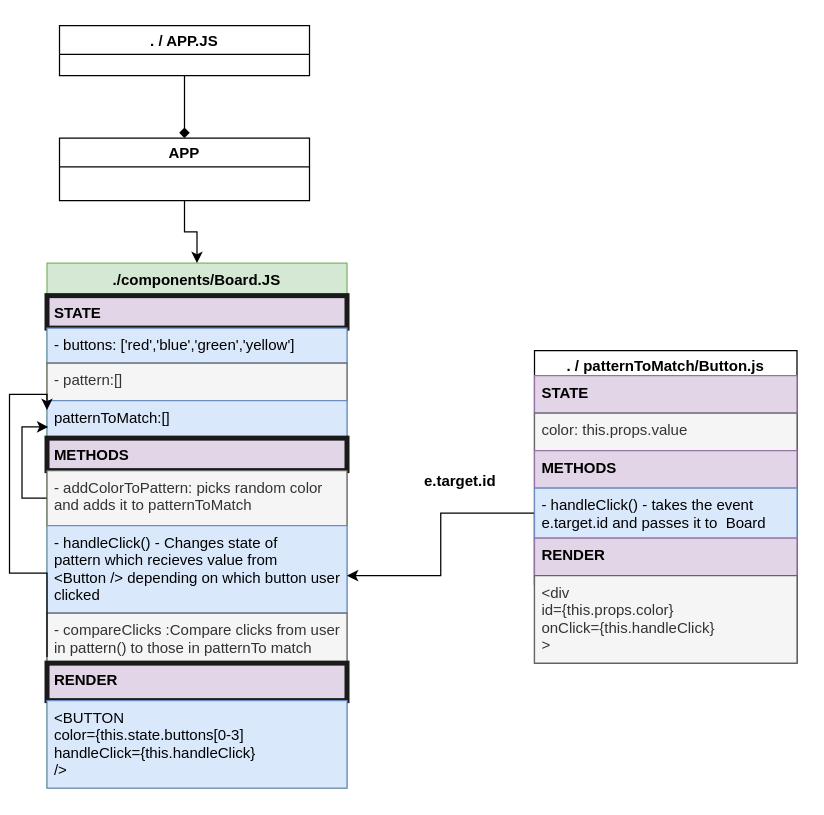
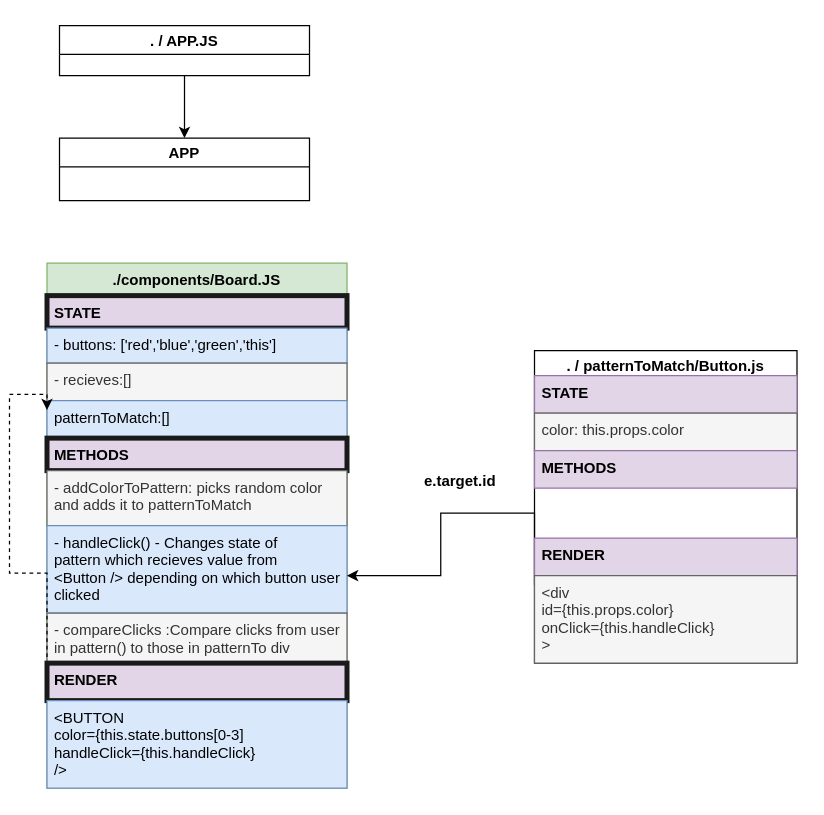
- <mxCell id="17" style="edgeStyle=orthogonalEdgeStyle;rounded=0;orthogonalLoop=1;jettySize=auto;html=1;exitX=0.5;exitY=1;exitDx=0;exitDy=0;entryX=0.5;entryY=0;entryDx=0;entryDy=0;endArrow=diamond;" edge="1" parent="1" source="18" target="16"><mxGeometry relative="1" as="geometry" /></mxCell>
+ <mxCell id="17" style="edgeStyle=orthogonalEdgeStyle;rounded=0;orthogonalLoop=1;jettySize=auto;html=1;exitX=0.5;exitY=1;exitDx=0;exitDy=0;entryX=0.5;entryY=0;entryDx=0;entryDy=0;" edge="1" parent="1" source="18" target="16"><mxGeometry relative="1" as="geometry" /></mxCell>
- <mxCell id="15" style="edgeStyle=orthogonalEdgeStyle;rounded=0;orthogonalLoop=1;jettySize=auto;html=1;exitX=0.5;exitY=1;exitDx=0;exitDy=0;entryX=0.5;entryY=0;entryDx=0;entryDy=0;" edge="1" parent="1" source="16" target="2"><mxGeometry relative="1" as="geometry" /></mxCell>
- <mxCell id="4" value="- buttons: ['red','blue','green','yellow']" style="text;strokeColor=#6c8ebf;fillColor=#dae8fc;align=left;verticalAlign=top;spacingLeft=4;spacingRight=4;overflow=hidden;rotatable=0;points=[[0,0.5],[1,0.5]];portConstraint=eastwest;" vertex="1" parent="2"><mxGeometry y="52" width="240" height="28" as="geometry" /></mxCell>
+ <mxCell id="4" value="- buttons: ['red','blue','green','this']" style="text;strokeColor=#6c8ebf;fillColor=#dae8fc;align=left;verticalAlign=top;spacingLeft=4;spacingRight=4;overflow=hidden;rotatable=0;points=[[0,0.5],[1,0.5]];portConstraint=eastwest;" vertex="1" parent="2"><mxGeometry y="52" width="240" height="28" as="geometry" /></mxCell>
- <mxCell id="5" value="- pattern:[]&#10;&#10;" style="text;strokeColor=#666666;fillColor=#f5f5f5;align=left;verticalAlign=top;spacingLeft=4;spacingRight=4;overflow=hidden;rotatable=0;points=[[0,0.5],[1,0.5]];portConstraint=eastwest;fontColor=#333333;" vertex="1" parent="2"><mxGeometry y="80" width="240" height="30" as="geometry" /></mxCell>
+ <mxCell id="5" value="- recieves:[]&#10;&#10;" style="text;strokeColor=#666666;fillColor=#f5f5f5;align=left;verticalAlign=top;spacingLeft=4;spacingRight=4;overflow=hidden;rotatable=0;points=[[0,0.5],[1,0.5]];portConstraint=eastwest;fontColor=#333333;" vertex="1" parent="2"><mxGeometry y="80" width="240" height="30" as="geometry" /></mxCell>
- <mxCell id="22" value="color: this.props.value" style="text;strokeColor=#666666;fillColor=#f5f5f5;align=left;verticalAlign=top;spacingLeft=4;spacingRight=4;overflow=hidden;rotatable=0;points=[[0,0.5],[1,0.5]];portConstraint=eastwest;fontColor=#333333;" vertex="1" parent="20"><mxGeometry y="50" width="210" height="30" as="geometry" /></mxCell>
+ <mxCell id="22" value="color: this.props.color" style="text;strokeColor=#666666;fillColor=#f5f5f5;align=left;verticalAlign=top;spacingLeft=4;spacingRight=4;overflow=hidden;rotatable=0;points=[[0,0.5],[1,0.5]];portConstraint=eastwest;fontColor=#333333;" vertex="1" parent="20"><mxGeometry y="50" width="210" height="30" as="geometry" /></mxCell>
- <mxCell id="8" style="edgeStyle=orthogonalEdgeStyle;rounded=0;orthogonalLoop=1;jettySize=auto;html=1;exitX=0;exitY=0.5;exitDx=0;exitDy=0;entryX=0.004;entryY=0.7;entryDx=0;entryDy=0;entryPerimeter=0;" edge="1" parent="2" source="9" target="6"><mxGeometry relative="1" as="geometry" /></mxCell>
- <mxCell id="12" style="edgeStyle=orthogonalEdgeStyle;rounded=0;orthogonalLoop=1;jettySize=auto;html=1;exitX=0;exitY=0.75;exitDx=0;exitDy=0;entryX=0;entryY=0.25;entryDx=0;entryDy=0;entryPerimeter=0;" edge="1" parent="2" source="2" target="6"><mxGeometry relative="1" as="geometry"><Array as="points"><mxPoint x="-30" y="248" /><mxPoint x="-30" y="105" /></Array></mxGeometry></mxCell>
+ <mxCell id="12" style="edgeStyle=orthogonalEdgeStyle;rounded=0;orthogonalLoop=1;jettySize=auto;html=1;exitX=0;exitY=0.75;exitDx=0;exitDy=0;entryX=0;entryY=0.25;entryDx=0;entryDy=0;entryPerimeter=0;dashed=1;" edge="1" parent="2" source="2" target="6"><mxGeometry relative="1" as="geometry"><Array as="points"><mxPoint x="-30" y="248" /><mxPoint x="-30" y="105" /></Array></mxGeometry></mxCell>
- <mxCell id="24" value="- handleClick() - takes the event&#10;e.target.id and passes it to  Board&#10;" style="text;strokeColor=#6c8ebf;fillColor=#dae8fc;align=left;verticalAlign=top;spacingLeft=4;spacingRight=4;overflow=hidden;rotatable=0;points=[[0,0.5],[1,0.5]];portConstraint=eastwest;fontStyle=0" vertex="1" parent="20"><mxGeometry y="110" width="210" height="40" as="geometry" /></mxCell>
- <mxCell id="11" value="- compareClicks :Compare clicks from user &#10;in pattern() to those in patternTo match&#10;&#10;" style="text;strokeColor=#666666;fillColor=#f5f5f5;align=left;verticalAlign=top;spacingLeft=4;spacingRight=4;overflow=hidden;rotatable=0;points=[[0,0.5],[1,0.5]];portConstraint=eastwest;fontStyle=0;fontColor=#333333;" vertex="1" parent="2"><mxGeometry y="280" width="240" height="40" as="geometry" /></mxCell>
+ <mxCell id="11" value="- compareClicks :Compare clicks from user &#10;in pattern() to those in patternTo div&#10;&#10;" style="text;strokeColor=#666666;fillColor=#f5f5f5;align=left;verticalAlign=top;spacingLeft=4;spacingRight=4;overflow=hidden;rotatable=0;points=[[0,0.5],[1,0.5]];portConstraint=eastwest;fontStyle=0;fontColor=#333333;" vertex="1" parent="2"><mxGeometry y="280" width="240" height="40" as="geometry" /></mxCell>
